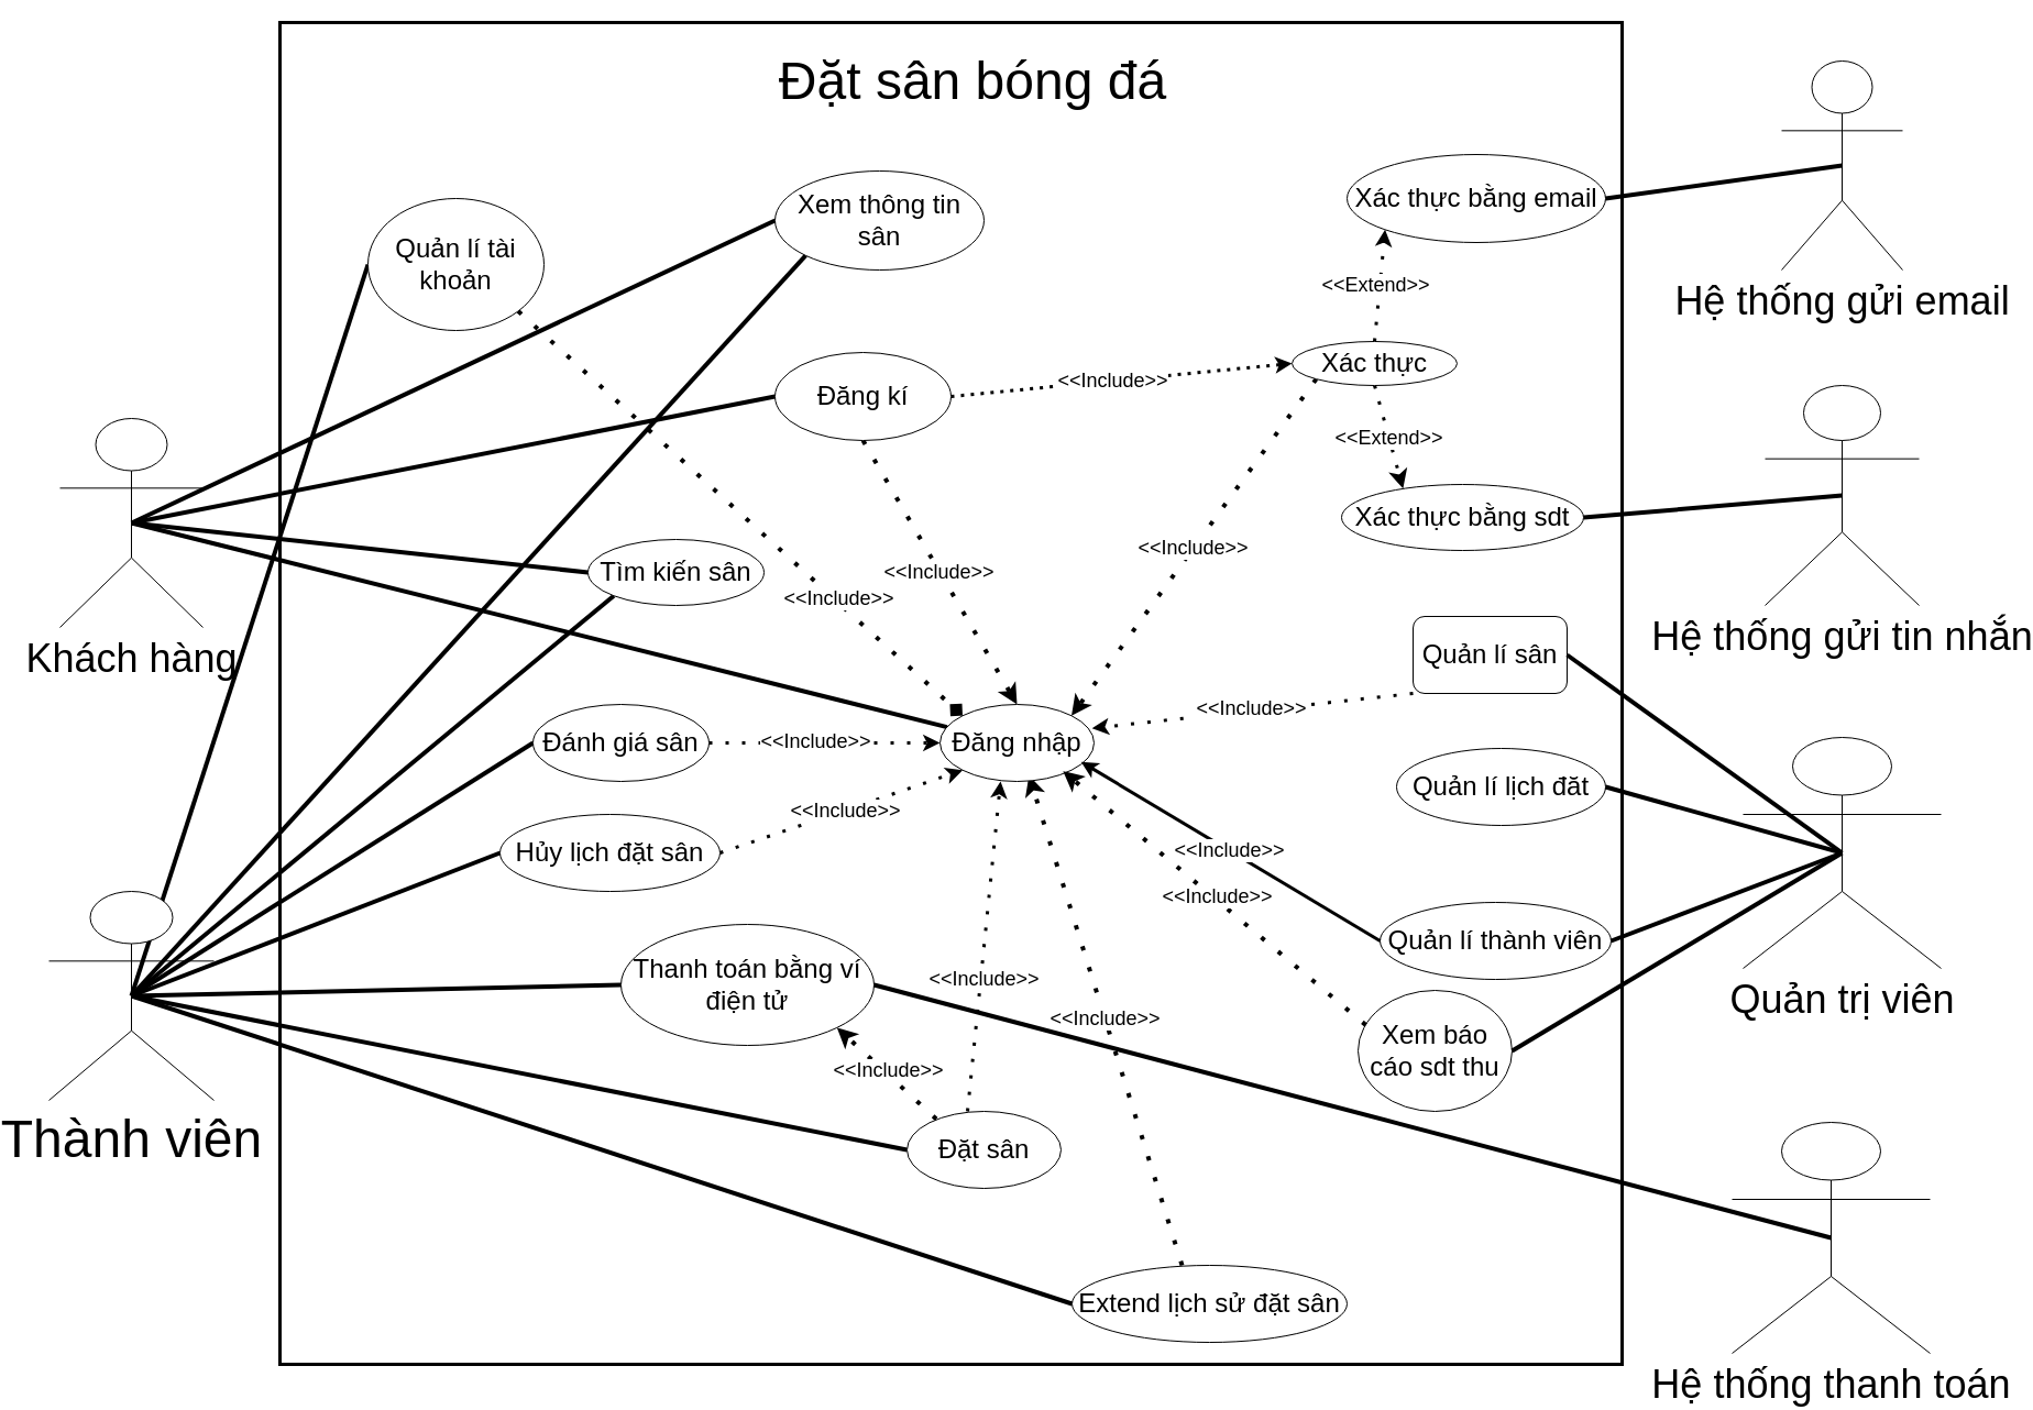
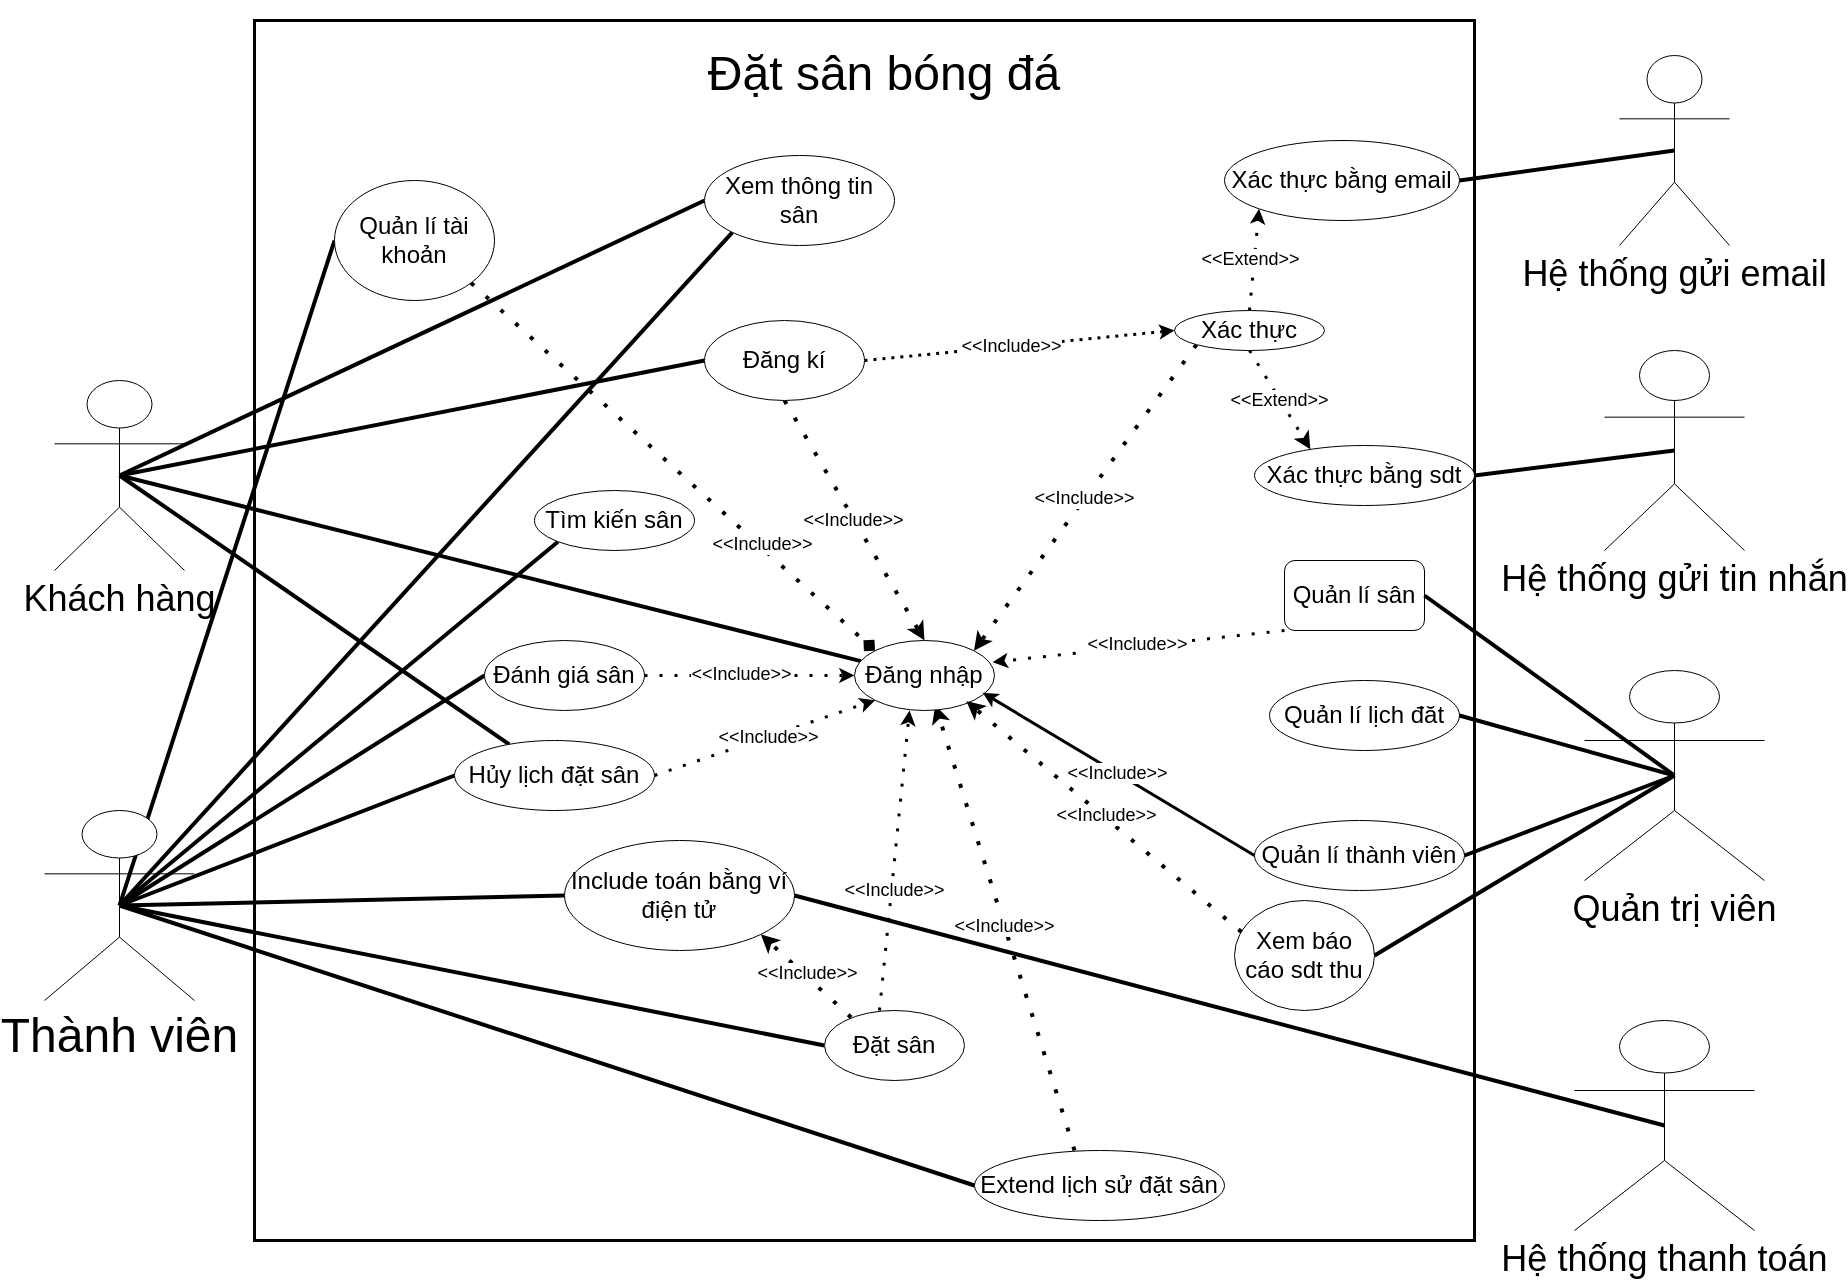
- <mxCell id="36" value="&lt;font style=&quot;font-size: 24px;&quot;&gt;Xác thực bằng sdt&lt;/font&gt;" style="ellipse;whiteSpace=wrap;html=1;" vertex="1" parent="1"><mxGeometry x="1195" y="440" width="220" height="60" as="geometry" /></mxCell>
+ <mxCell id="36" value="&lt;font style=&quot;font-size: 24px;&quot;&gt;Xác thực bằng sdt&lt;/font&gt;" style="ellipse;whiteSpace=wrap;html=1;" vertex="1" parent="1"><mxGeometry x="1230" y="445" width="220" height="60" as="geometry" /></mxCell>
- <mxCell id="4" style="rounded=0;orthogonalLoop=1;jettySize=auto;html=1;exitX=0.5;exitY=0.5;exitDx=0;exitDy=0;exitPerimeter=0;entryX=0;entryY=0.5;entryDx=0;entryDy=0;endArrow=none;endFill=0;strokeWidth=4;" edge="1" parent="1" source="6" target="27"><mxGeometry relative="1" as="geometry" /></mxCell>
+ <mxCell id="4" style="rounded=0;orthogonalLoop=1;jettySize=auto;html=1;exitX=0.5;exitY=0.5;exitDx=0;exitDy=0;exitPerimeter=0;endArrow=none;endFill=0;strokeWidth=4;" edge="1" parent="1" source="6" target="42"><mxGeometry relative="1" as="geometry" /></mxCell>
- <mxCell id="43" value="&lt;font style=&quot;font-size: 24px;&quot;&gt;Thanh toán bằng ví điện tử&lt;/font&gt;" style="ellipse;whiteSpace=wrap;html=1;" vertex="1" parent="1"><mxGeometry x="540" y="840" width="230" height="110" as="geometry" /></mxCell>
+ <mxCell id="43" value="&lt;font style=&quot;font-size: 24px;&quot;&gt;Include toán bằng ví điện tử&lt;/font&gt;" style="ellipse;whiteSpace=wrap;html=1;" vertex="1" parent="1"><mxGeometry x="540" y="840" width="230" height="110" as="geometry" /></mxCell>
